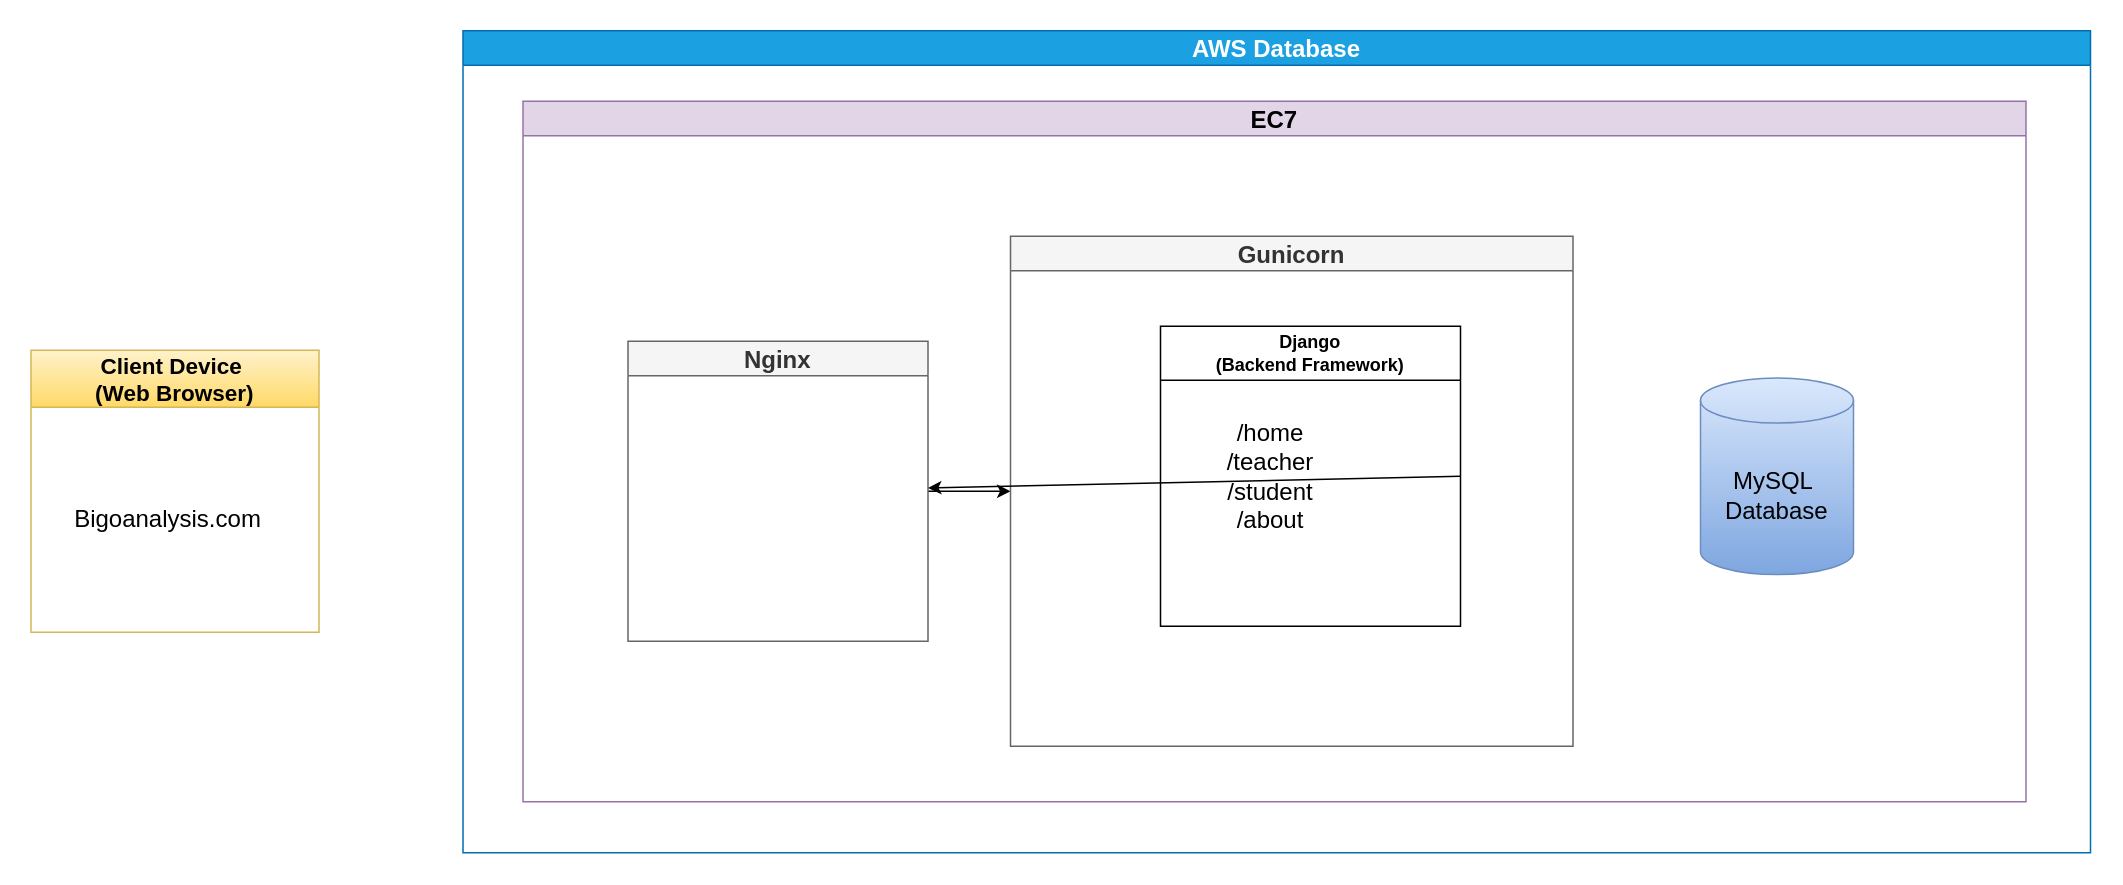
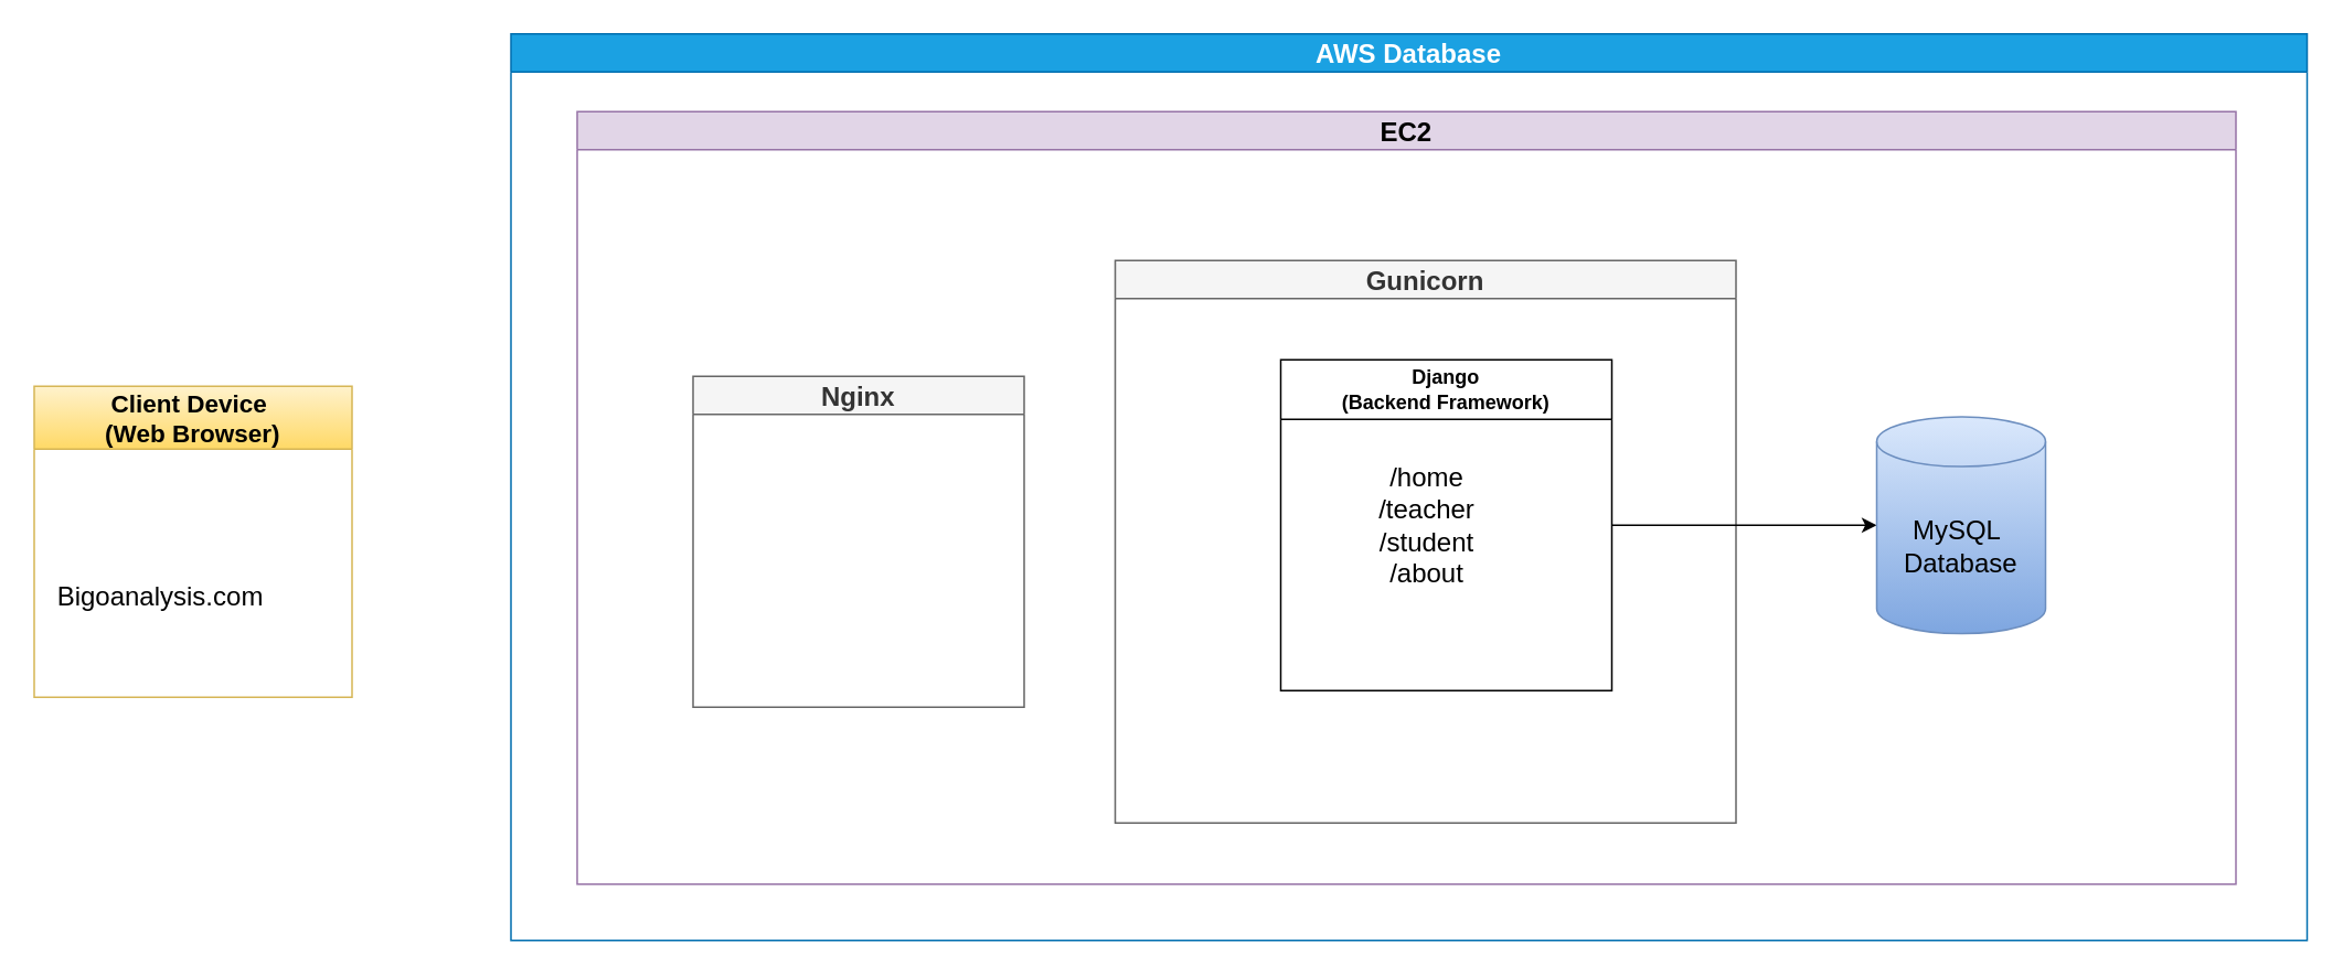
- <mxCell id="5" value="EC7" style="swimlane;whiteSpace=wrap;html=1;fillColor=#e1d5e7;strokeColor=#9673a6;fontColor=#000000;fontSize=16;" parent="4" vertex="1"><mxGeometry x="40" y="47" width="1002" height="467" as="geometry" /></mxCell>
+ <mxCell id="5" value="EC2" style="swimlane;whiteSpace=wrap;html=1;fillColor=#e1d5e7;strokeColor=#9673a6;fontColor=#000000;fontSize=16;" parent="4" vertex="1"><mxGeometry x="40" y="47" width="1002" height="467" as="geometry" /></mxCell>
- <mxCell id="10" value="&lt;font style=&quot;font-size: 16px;&quot;&gt;/home&lt;br&gt;/teacher&lt;br&gt;/student&lt;br&gt;/about&lt;/font&gt;" style="text;html=1;align=center;verticalAlign=middle;resizable=0;points=[];autosize=1;strokeColor=none;fillColor=none;" parent="9" vertex="1"><mxGeometry x="32.5" y="55" width="80" height="90" as="geometry" /></mxCell>
+ <mxCell id="10" value="&lt;font style=&quot;font-size: 16px;&quot;&gt;/home&lt;br&gt;/teacher&lt;br&gt;/student&lt;br&gt;/about&lt;/font&gt;" style="text;html=1;align=center;verticalAlign=middle;resizable=0;points=[];autosize=1;strokeColor=none;fillColor=none;" parent="9" vertex="1"><mxGeometry x="47.5" y="55" width="80" height="90" as="geometry" /></mxCell>
- <mxCell id="11" style="edgeStyle=none;html=1;exitX=1;exitY=0.5;exitDx=0;exitDy=0;fontSize=16;" parent="5" source="9" target="7" edge="1"><mxGeometry relative="1" as="geometry"><mxPoint x="770" y="250" as="targetPoint" /></mxGeometry></mxCell>
+ <mxCell id="11" style="edgeStyle=none;html=1;exitX=1;exitY=0.5;exitDx=0;exitDy=0;entryX=0;entryY=0.5;entryDx=0;entryDy=0;fontSize=16;entryPerimeter=0;" parent="5" source="9" target="12" edge="1"><mxGeometry relative="1" as="geometry"><mxPoint x="770" y="250" as="targetPoint" /></mxGeometry></mxCell>
- <mxCell id="6" style="edgeStyle=none;html=1;exitX=1;exitY=0.5;exitDx=0;exitDy=0;entryX=0;entryY=0.5;entryDx=0;entryDy=0;" parent="5" source="7" target="8" edge="1"><mxGeometry relative="1" as="geometry" /></mxCell>
- <mxCell id="3" value="Bigoanalysis.com" style="text;html=1;align=center;verticalAlign=middle;resizable=0;points=[];autosize=1;strokeColor=none;fillColor=none;fontSize=16;" parent="2" vertex="1"><mxGeometry x="19" y="96" width="143" height="31" as="geometry" /></mxCell>
+ <mxCell id="3" value="Bigoanalysis.com" style="text;html=1;align=center;verticalAlign=middle;resizable=0;points=[];autosize=1;strokeColor=none;fillColor=none;fontSize=16;" parent="2" vertex="1"><mxGeometry x="4" y="111" width="143" height="31" as="geometry" /></mxCell>
